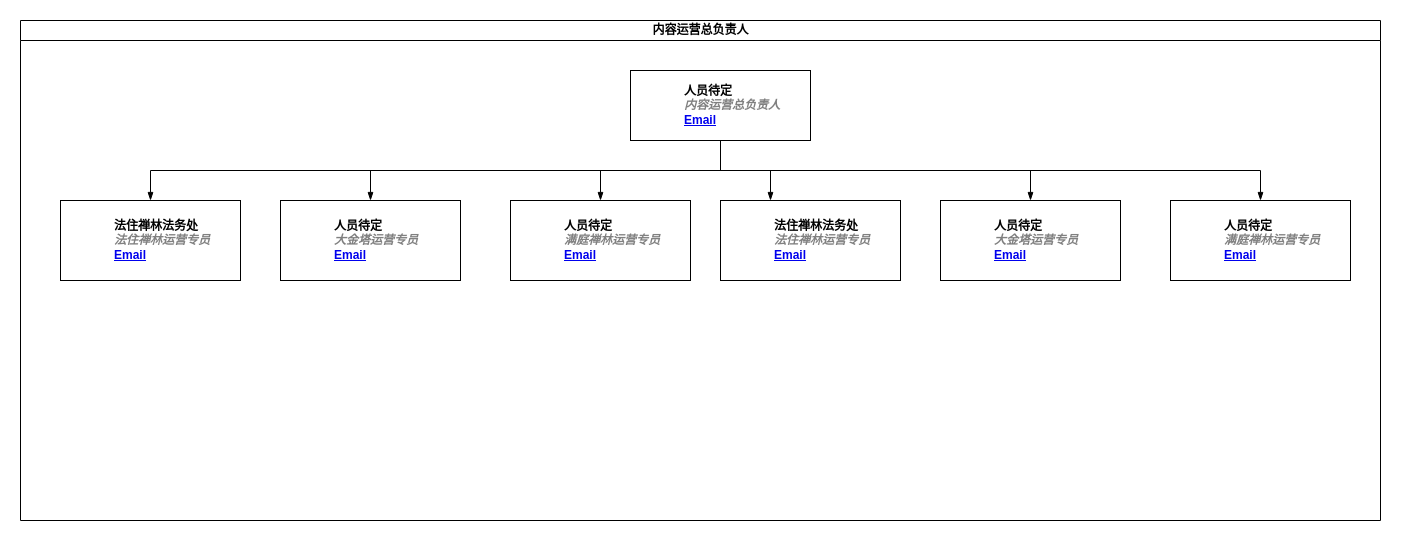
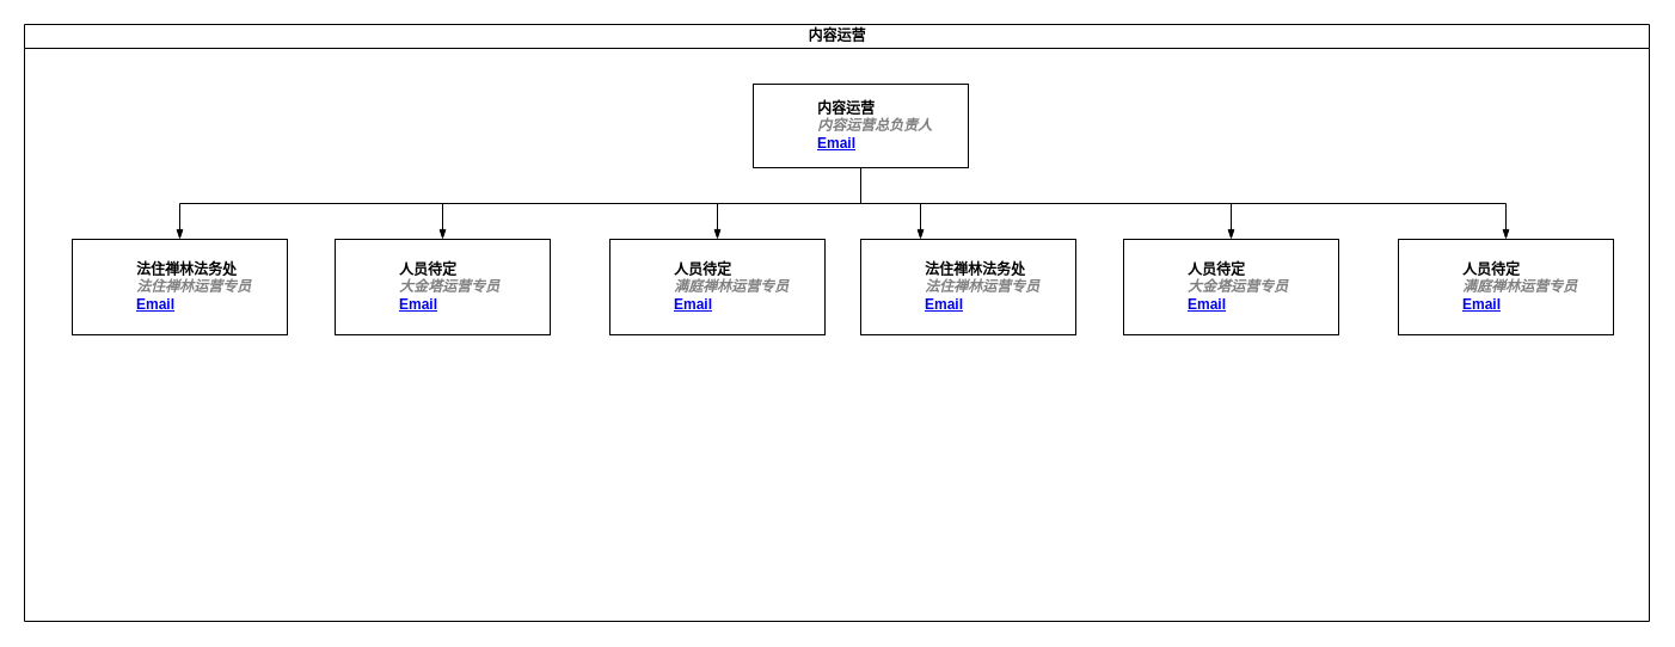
- <mxCell id="2" value="内容运营总负责人" style="swimlane;html=1;startSize=20;horizontal=1;containerType=tree;glass=0;" parent="1" vertex="1"><mxGeometry x="20" y="20" width="1360" height="500" as="geometry" /></mxCell>
+ <mxCell id="2" value="内容运营" style="swimlane;html=1;startSize=20;horizontal=1;containerType=tree;glass=0;" parent="1" vertex="1"><mxGeometry x="20" y="20" width="1360" height="500" as="geometry" /></mxCell>
- <mxCell id="3" value="人员待定&lt;br&gt;&lt;i style=&quot;color: gray&quot;&gt;内容运营总负责人&lt;/i&gt;&lt;br&gt;&lt;a href=&quot;mailto:&quot;&gt;Email&lt;/a&gt;" style="label;image=https://cdn3.iconfinder.com/data/icons/user-avatars-1/512/users-3-128.png;whiteSpace=wrap;html=1;rounded=0;glass=0;treeMoving=1;treeFolding=1;" parent="2" vertex="1"><mxGeometry x="610" y="50" width="180" height="70" as="geometry" /></mxCell>
+ <mxCell id="3" value="内容运营&lt;br&gt;&lt;i style=&quot;color: gray&quot;&gt;内容运营总负责人&lt;/i&gt;&lt;br&gt;&lt;a href=&quot;mailto:&quot;&gt;Email&lt;/a&gt;" style="label;image=https://cdn3.iconfinder.com/data/icons/user-avatars-1/512/users-3-128.png;whiteSpace=wrap;html=1;rounded=0;glass=0;treeMoving=1;treeFolding=1;" parent="2" vertex="1"><mxGeometry x="610" y="50" width="180" height="70" as="geometry" /></mxCell>
